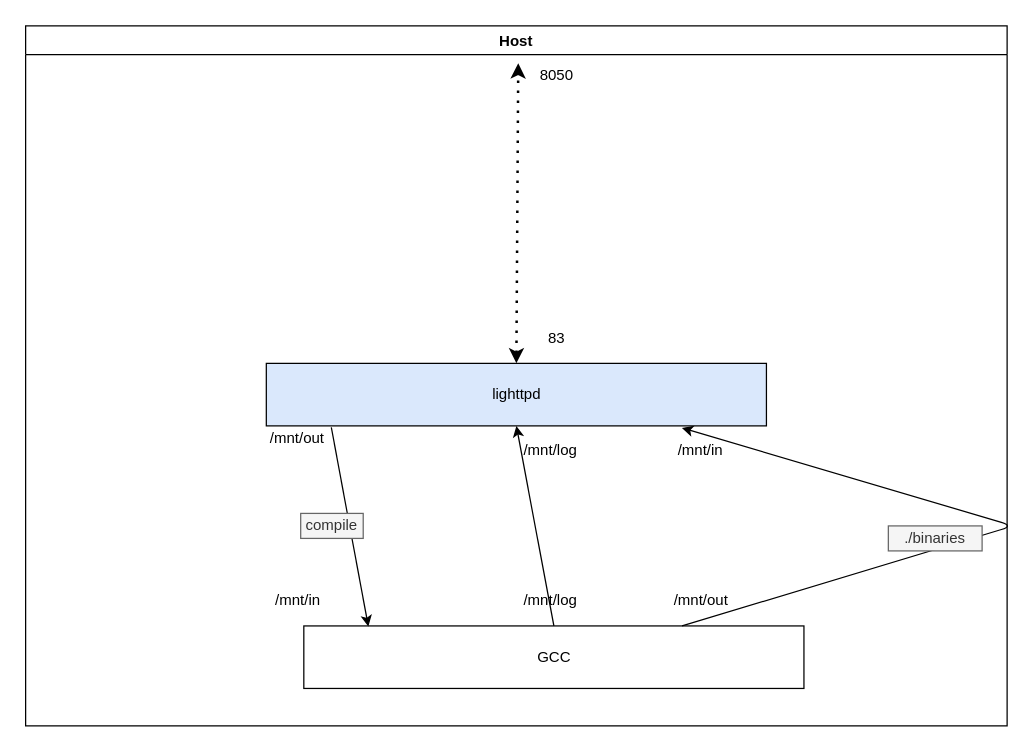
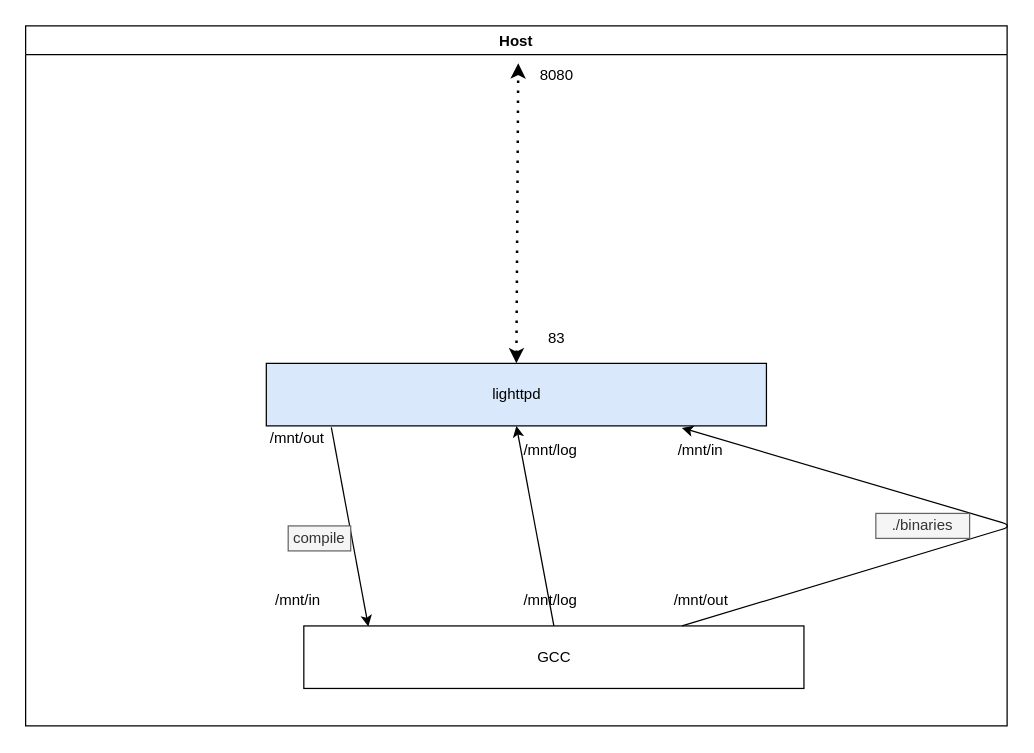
- <mxCell id="7" value="8050" style="text;html=1;strokeColor=none;fillColor=none;align=center;verticalAlign=middle;whiteSpace=wrap;rounded=0;" parent="2" vertex="1"><mxGeometry x="405" y="30" width="40" height="20" as="geometry" /></mxCell>
+ <mxCell id="7" value="8080" style="text;html=1;strokeColor=none;fillColor=none;align=center;verticalAlign=middle;whiteSpace=wrap;rounded=0;" parent="2" vertex="1"><mxGeometry x="405" y="30" width="40" height="20" as="geometry" /></mxCell>
- <mxCell id="17" value="compile" style="text;html=1;strokeColor=#666666;fillColor=#f5f5f5;align=center;verticalAlign=middle;whiteSpace=wrap;rounded=0;fontColor=#333333;" parent="2" vertex="1"><mxGeometry x="220" y="390" width="50" height="20" as="geometry" /></mxCell>
+ <mxCell id="17" value="compile" style="text;html=1;strokeColor=#666666;fillColor=#f5f5f5;align=center;verticalAlign=middle;whiteSpace=wrap;rounded=0;fontColor=#333333;" parent="2" vertex="1"><mxGeometry x="210" y="400" width="50" height="20" as="geometry" /></mxCell>
- <mxCell id="18" value="./binaries" style="text;html=1;strokeColor=#666666;fillColor=#f5f5f5;align=center;verticalAlign=middle;whiteSpace=wrap;rounded=0;fontColor=#333333;" parent="2" vertex="1"><mxGeometry x="690" y="400" width="75" height="20" as="geometry" /></mxCell>
+ <mxCell id="18" value="./binaries" style="text;html=1;strokeColor=#666666;fillColor=#f5f5f5;align=center;verticalAlign=middle;whiteSpace=wrap;rounded=0;fontColor=#333333;" parent="2" vertex="1"><mxGeometry x="680" y="390" width="75" height="20" as="geometry" /></mxCell>
